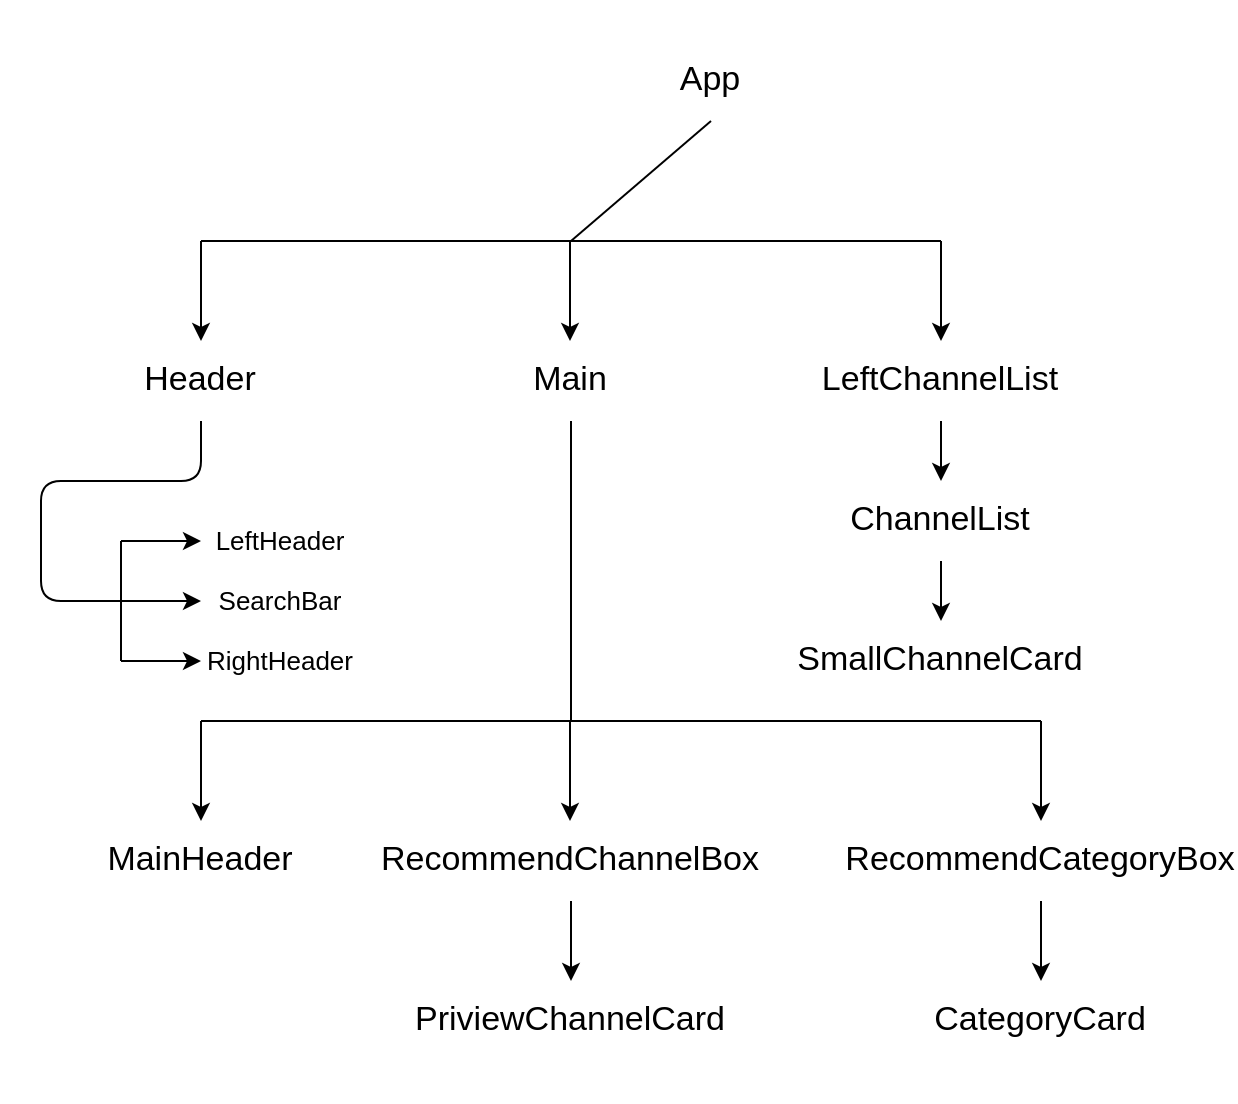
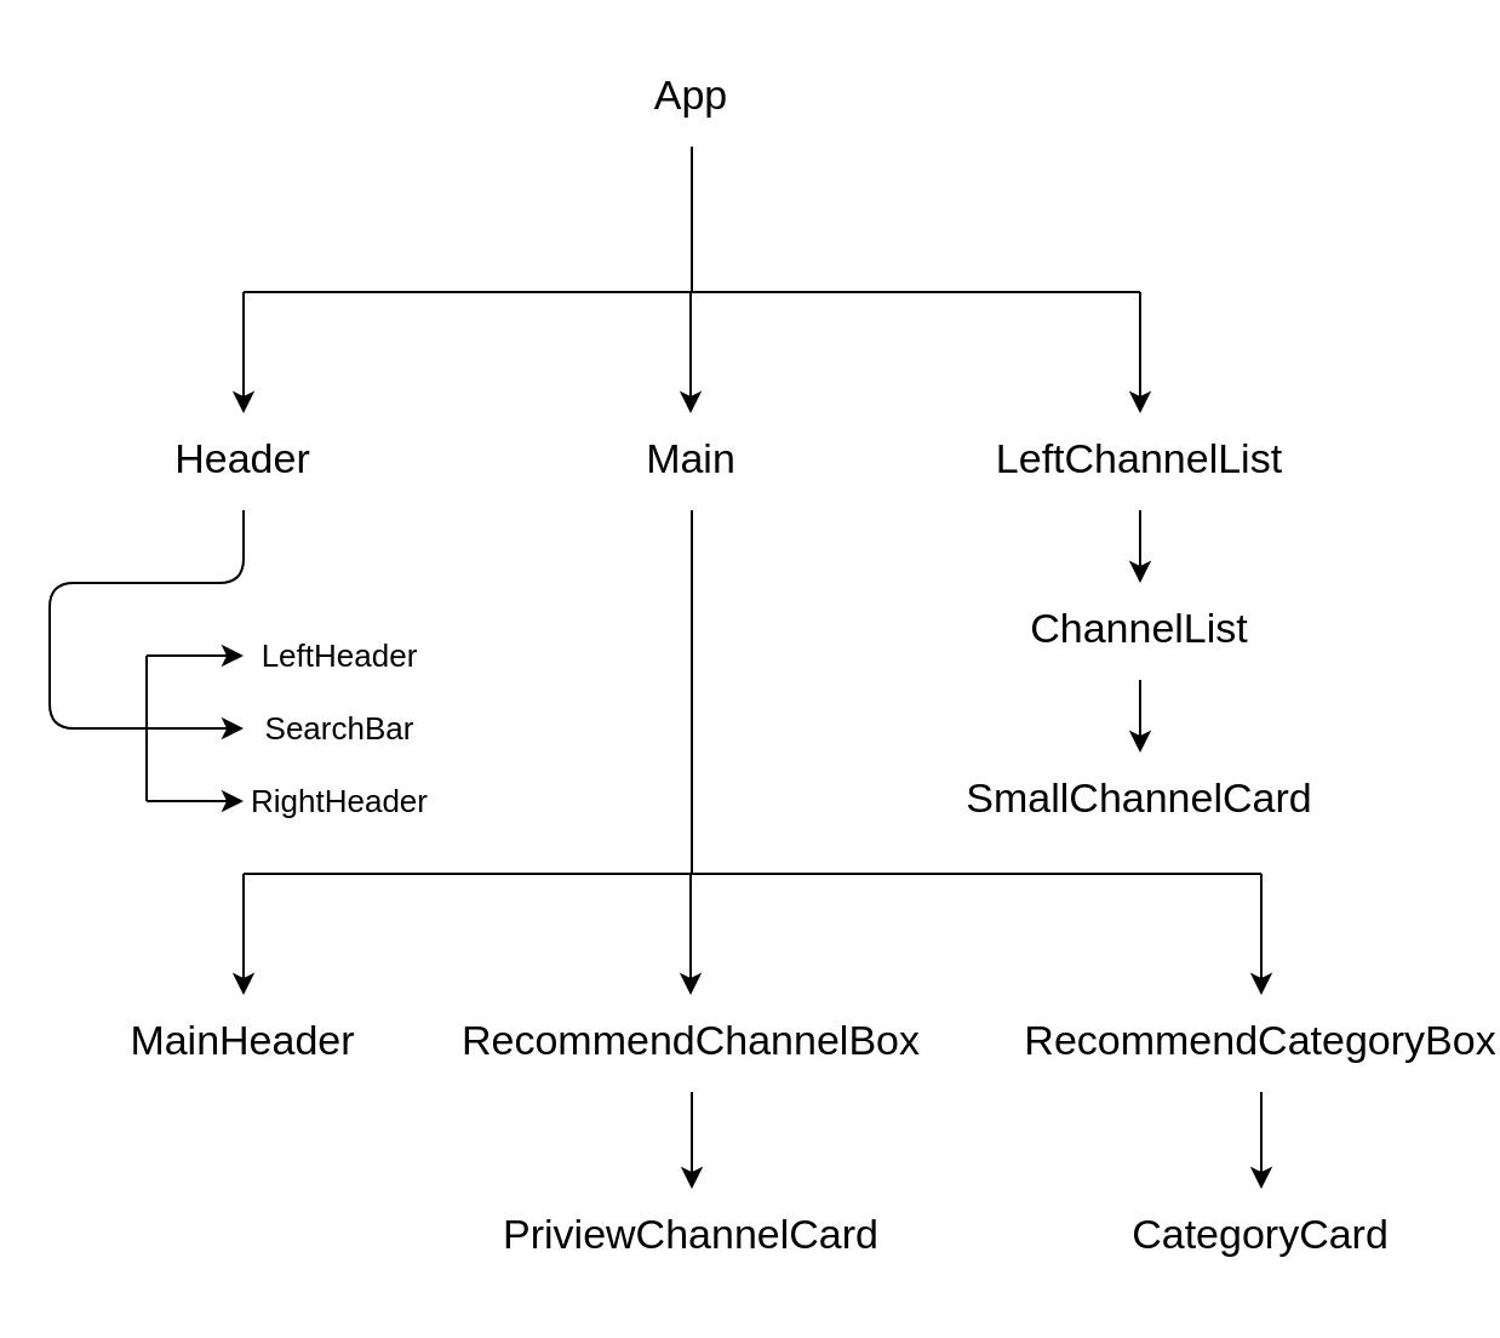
- <mxCell id="2" value="&lt;font style=&quot;font-size: 17px&quot;&gt;App&lt;/font&gt;" style="text;html=1;strokeColor=none;fillColor=none;align=center;verticalAlign=middle;whiteSpace=wrap;rounded=0;" vertex="1" parent="1"><mxGeometry x="300" y="20" width="110" height="40" as="geometry" /></mxCell>
+ <mxCell id="2" value="&lt;font style=&quot;font-size: 17px&quot;&gt;App&lt;/font&gt;" style="text;html=1;strokeColor=none;fillColor=none;align=center;verticalAlign=middle;whiteSpace=wrap;rounded=0;" vertex="1" parent="1"><mxGeometry x="230" y="20" width="110" height="40" as="geometry" /></mxCell>
